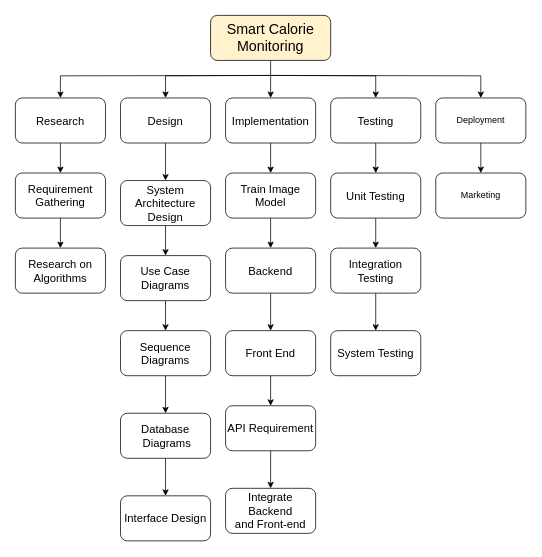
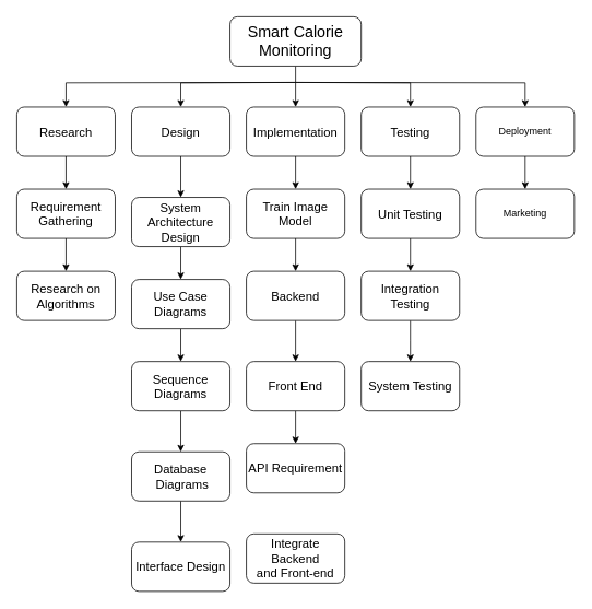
- <mxCell id="7" value="&lt;font style=&quot;font-size: 19px;&quot;&gt;Smart Calorie Monitoring&lt;/font&gt;" style="rounded=1;whiteSpace=wrap;html=1;fontSize=15;fillColor=#fff2cc;" vertex="1" parent="1"><mxGeometry x="280" y="20" width="160" height="60" as="geometry" /></mxCell>
+ <mxCell id="7" value="&lt;font style=&quot;font-size: 19px;&quot;&gt;Smart Calorie Monitoring&lt;/font&gt;" style="rounded=1;whiteSpace=wrap;html=1;fontSize=15;" vertex="1" parent="1"><mxGeometry x="280" y="20" width="160" height="60" as="geometry" /></mxCell>
- <mxCell id="16" style="edgeStyle=orthogonalEdgeStyle;rounded=0;orthogonalLoop=1;jettySize=auto;html=1;entryX=0.5;entryY=0;entryDx=0;entryDy=0;fontSize=15;" edge="1" parent="1" source="17" target="18"><mxGeometry relative="1" as="geometry" /></mxCell>
